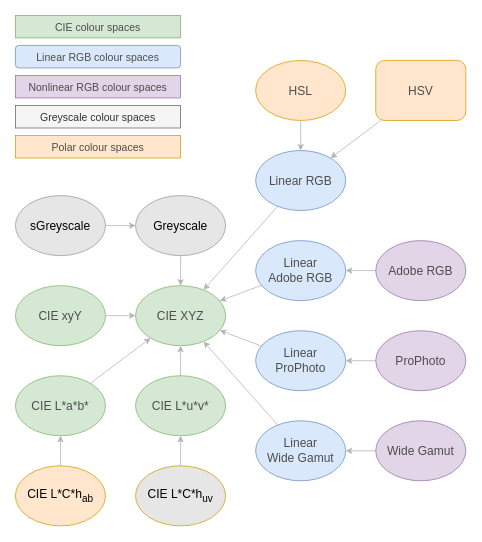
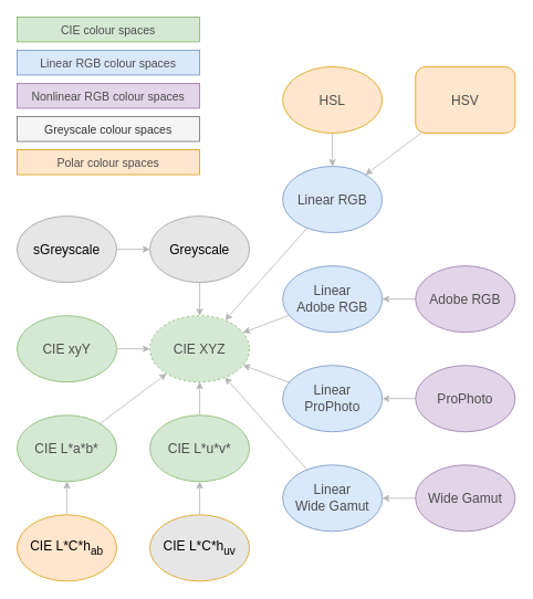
- <mxCell id="28" value="&lt;span style=&quot;font-size: 14px ; text-align: left&quot;&gt;Linear RGB colour spaces&lt;/span&gt;" style="whiteSpace=wrap;html=1;fontFamily=Helvetica;fontSize=16;strokeColor=#6c8ebf;fillColor=#dae8fc;fontColor=#4D4D4D;rounded=1;" parent="1" vertex="1"><mxGeometry x="20" y="60" width="220" height="30" as="geometry" /></mxCell>
+ <mxCell id="28" value="&lt;span style=&quot;font-size: 14px ; text-align: left&quot;&gt;Linear RGB colour spaces&lt;/span&gt;" style="rounded=0;whiteSpace=wrap;html=1;fontFamily=Helvetica;fontSize=16;strokeColor=#6c8ebf;fillColor=#dae8fc;fontColor=#4D4D4D;" parent="1" vertex="1"><mxGeometry x="20" y="60" width="220" height="30" as="geometry" /></mxCell>
- <mxCell id="2" value="&lt;font style=&quot;font-size: 16px&quot;&gt;CIE XYZ&lt;/font&gt;" style="ellipse;whiteSpace=wrap;html=1;fillColor=#d5e8d4;strokeColor=#82b366;fontColor=#4D4D4D;" parent="1" vertex="1"><mxGeometry x="180" y="380" width="120" height="80" as="geometry" /></mxCell>
+ <mxCell id="2" value="&lt;font style=&quot;font-size: 16px&quot;&gt;CIE XYZ&lt;/font&gt;" style="ellipse;whiteSpace=wrap;html=1;fillColor=#d5e8d4;strokeColor=#82b366;fontColor=#4D4D4D;dashed=1;" parent="1" vertex="1"><mxGeometry x="180" y="380" width="120" height="80" as="geometry" /></mxCell>
